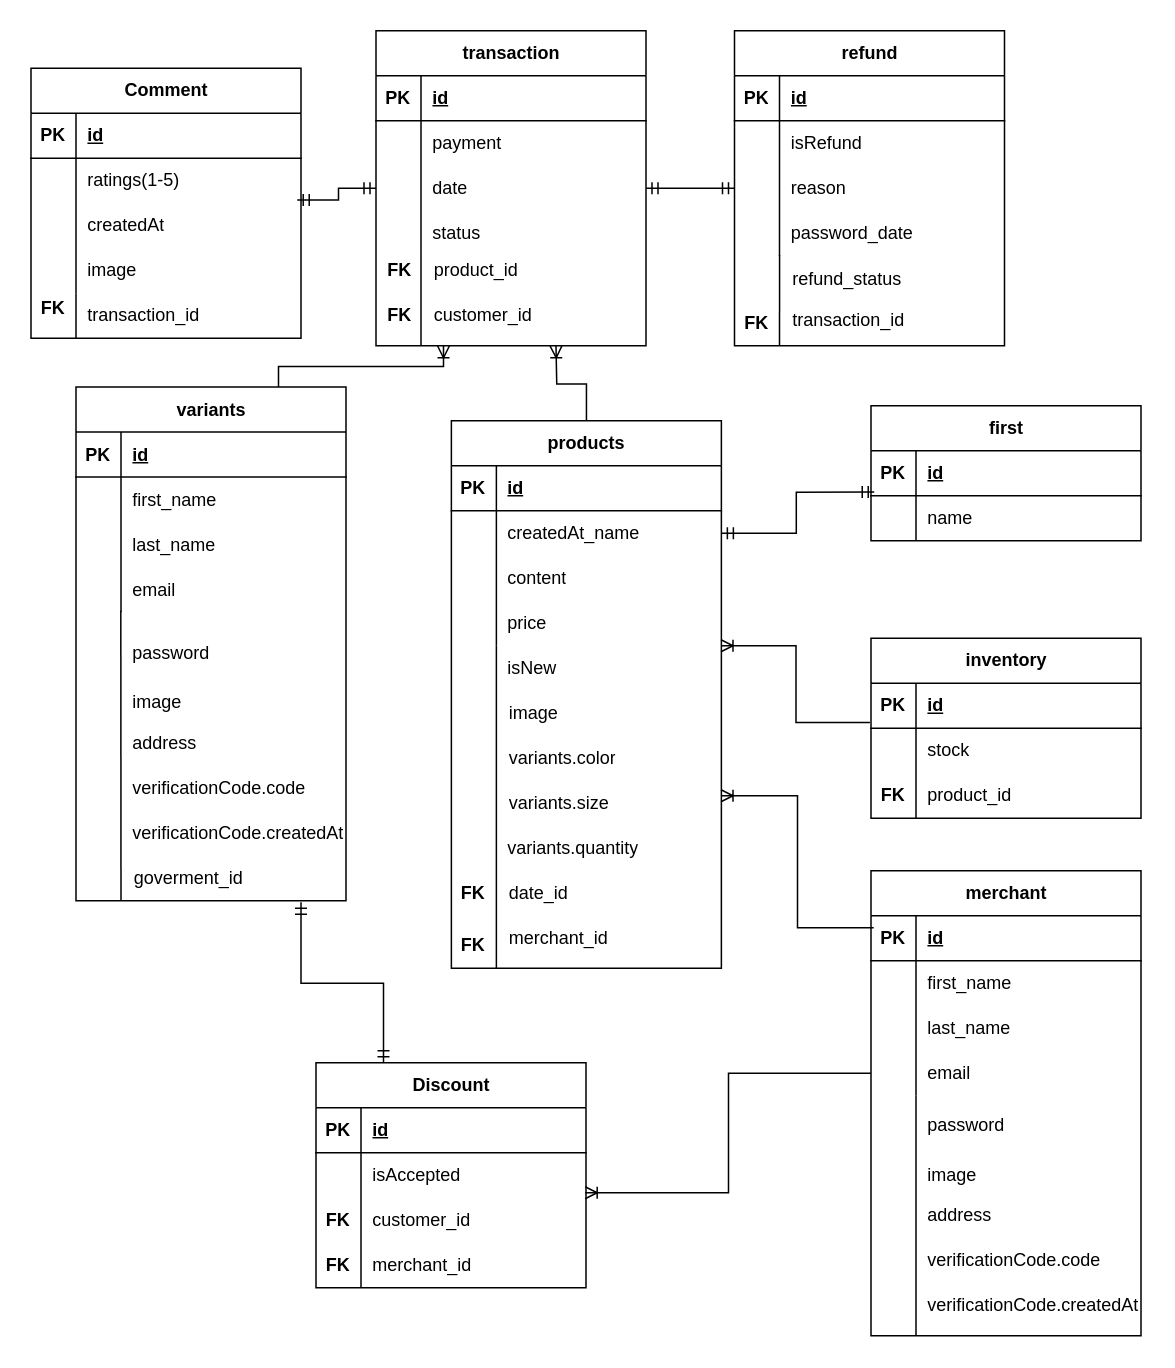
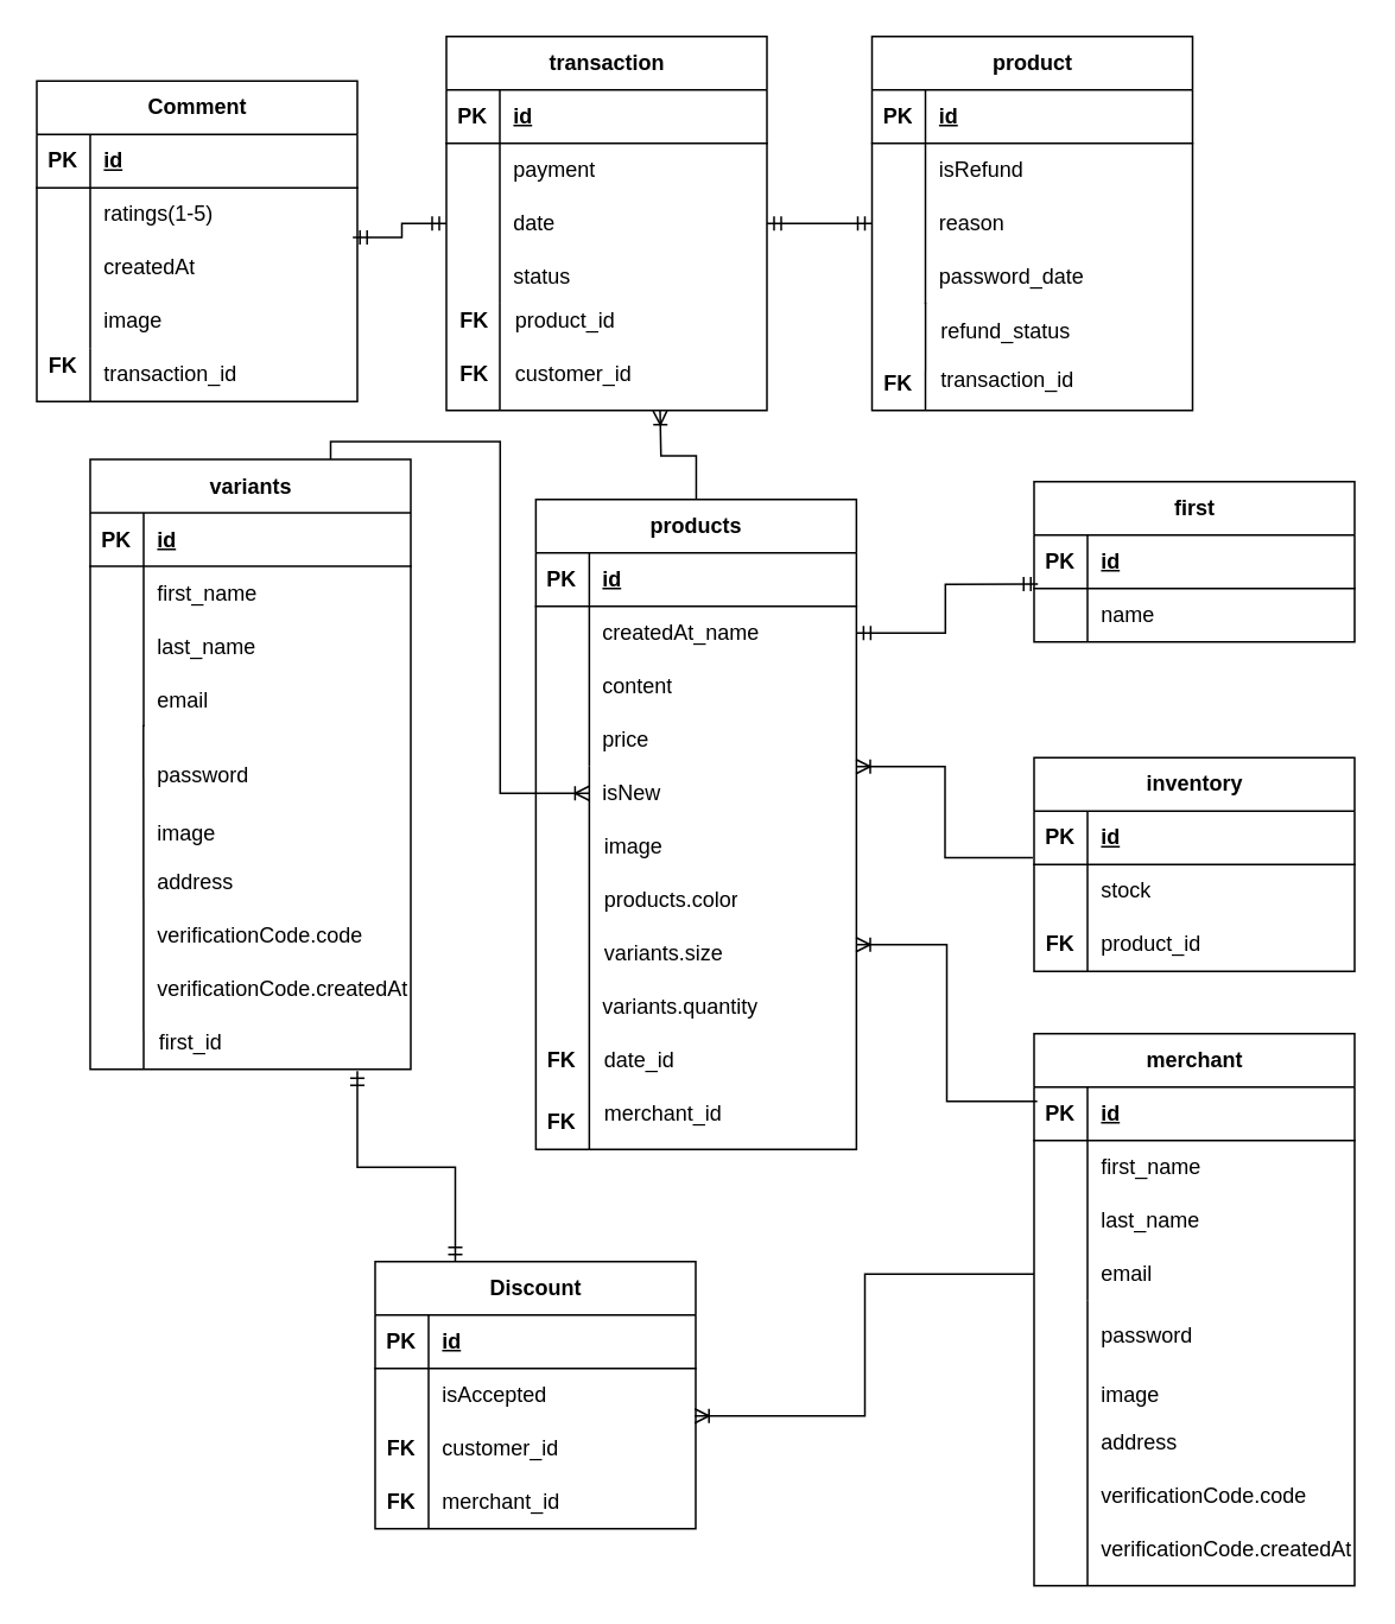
- <mxCell id="48" value="refund" style="shape=table;startSize=30;container=1;collapsible=1;childLayout=tableLayout;fixedRows=1;rowLines=0;fontStyle=1;align=center;resizeLast=1;html=1;" parent="1" vertex="1"><mxGeometry x="489" y="20" width="180" height="210" as="geometry" /></mxCell>
+ <mxCell id="48" value="product" style="shape=table;startSize=30;container=1;collapsible=1;childLayout=tableLayout;fixedRows=1;rowLines=0;fontStyle=1;align=center;resizeLast=1;html=1;" parent="1" vertex="1"><mxGeometry x="489" y="20" width="180" height="210" as="geometry" /></mxCell>
- <mxCell id="96" value="" style="fontSize=12;html=1;endArrow=ERoneToMany;rounded=0;exitX=0.75;exitY=0;exitDx=0;exitDy=0;entryX=0.25;entryY=1;entryDx=0;entryDy=0;edgeStyle=orthogonalEdgeStyle;" parent="1" source="106" target="29" edge="1"><mxGeometry width="100" height="100" relative="1" as="geometry"><mxPoint x="180" y="270" as="sourcePoint" /><mxPoint x="550" y="250" as="targetPoint" /></mxGeometry></mxCell>
+ <mxCell id="96" value="" style="fontSize=12;html=1;endArrow=ERoneToMany;rounded=0;exitX=0.75;exitY=0;exitDx=0;exitDy=0;edgeStyle=orthogonalEdgeStyle;" parent="1" source="106" target="17" edge="1"><mxGeometry width="100" height="100" relative="1" as="geometry"><mxPoint x="180" y="270" as="sourcePoint" /><mxPoint x="550" y="250" as="targetPoint" /></mxGeometry></mxCell>
- <mxCell id="18" value="variants.color" style="shape=partialRectangle;connectable=0;fillColor=none;top=0;left=0;bottom=0;right=0;align=left;spacingLeft=6;overflow=hidden;whiteSpace=wrap;html=1;" parent="1" vertex="1"><mxGeometry x="330.75" y="490" width="150" height="30" as="geometry"><mxRectangle width="150" height="30" as="alternateBounds" /></mxGeometry></mxCell>
+ <mxCell id="18" value="products.color" style="shape=partialRectangle;connectable=0;fillColor=none;top=0;left=0;bottom=0;right=0;align=left;spacingLeft=6;overflow=hidden;whiteSpace=wrap;html=1;" parent="1" vertex="1"><mxGeometry x="330.75" y="490" width="150" height="30" as="geometry"><mxRectangle width="150" height="30" as="alternateBounds" /></mxGeometry></mxCell>
- <mxCell id="163" value="goverment_id" style="shape=partialRectangle;connectable=0;fillColor=none;top=0;left=0;bottom=0;right=0;align=left;spacingLeft=6;overflow=hidden;whiteSpace=wrap;html=1;" parent="1" vertex="1"><mxGeometry x="80.5" y="570" width="150" height="30" as="geometry"><mxRectangle width="150" height="30" as="alternateBounds" /></mxGeometry></mxCell>
+ <mxCell id="163" value="first_id" style="shape=partialRectangle;connectable=0;fillColor=none;top=0;left=0;bottom=0;right=0;align=left;spacingLeft=6;overflow=hidden;whiteSpace=wrap;html=1;" parent="1" vertex="1"><mxGeometry x="80.5" y="570" width="150" height="30" as="geometry"><mxRectangle width="150" height="30" as="alternateBounds" /></mxGeometry></mxCell>
